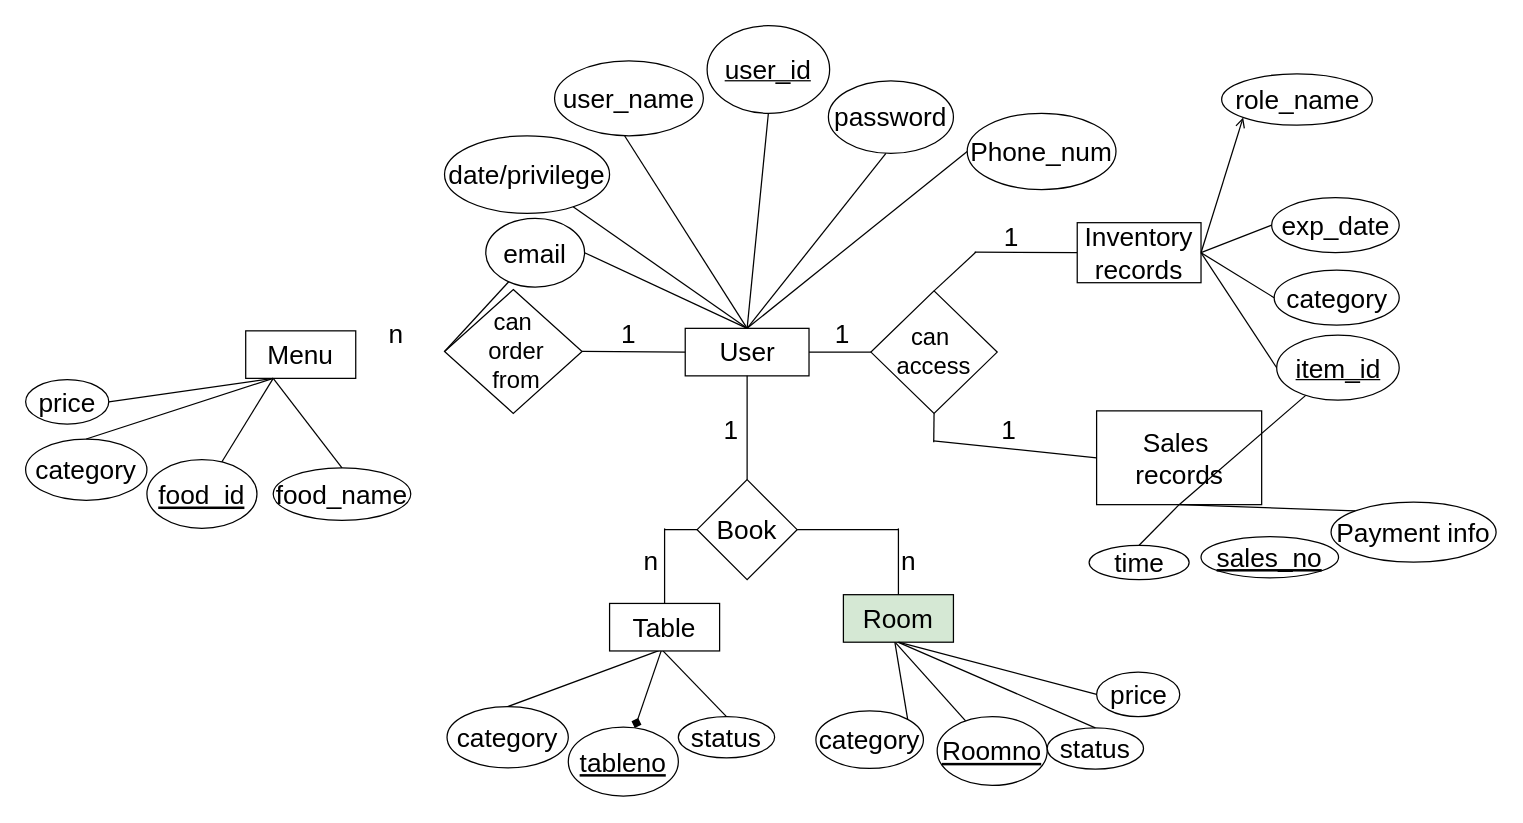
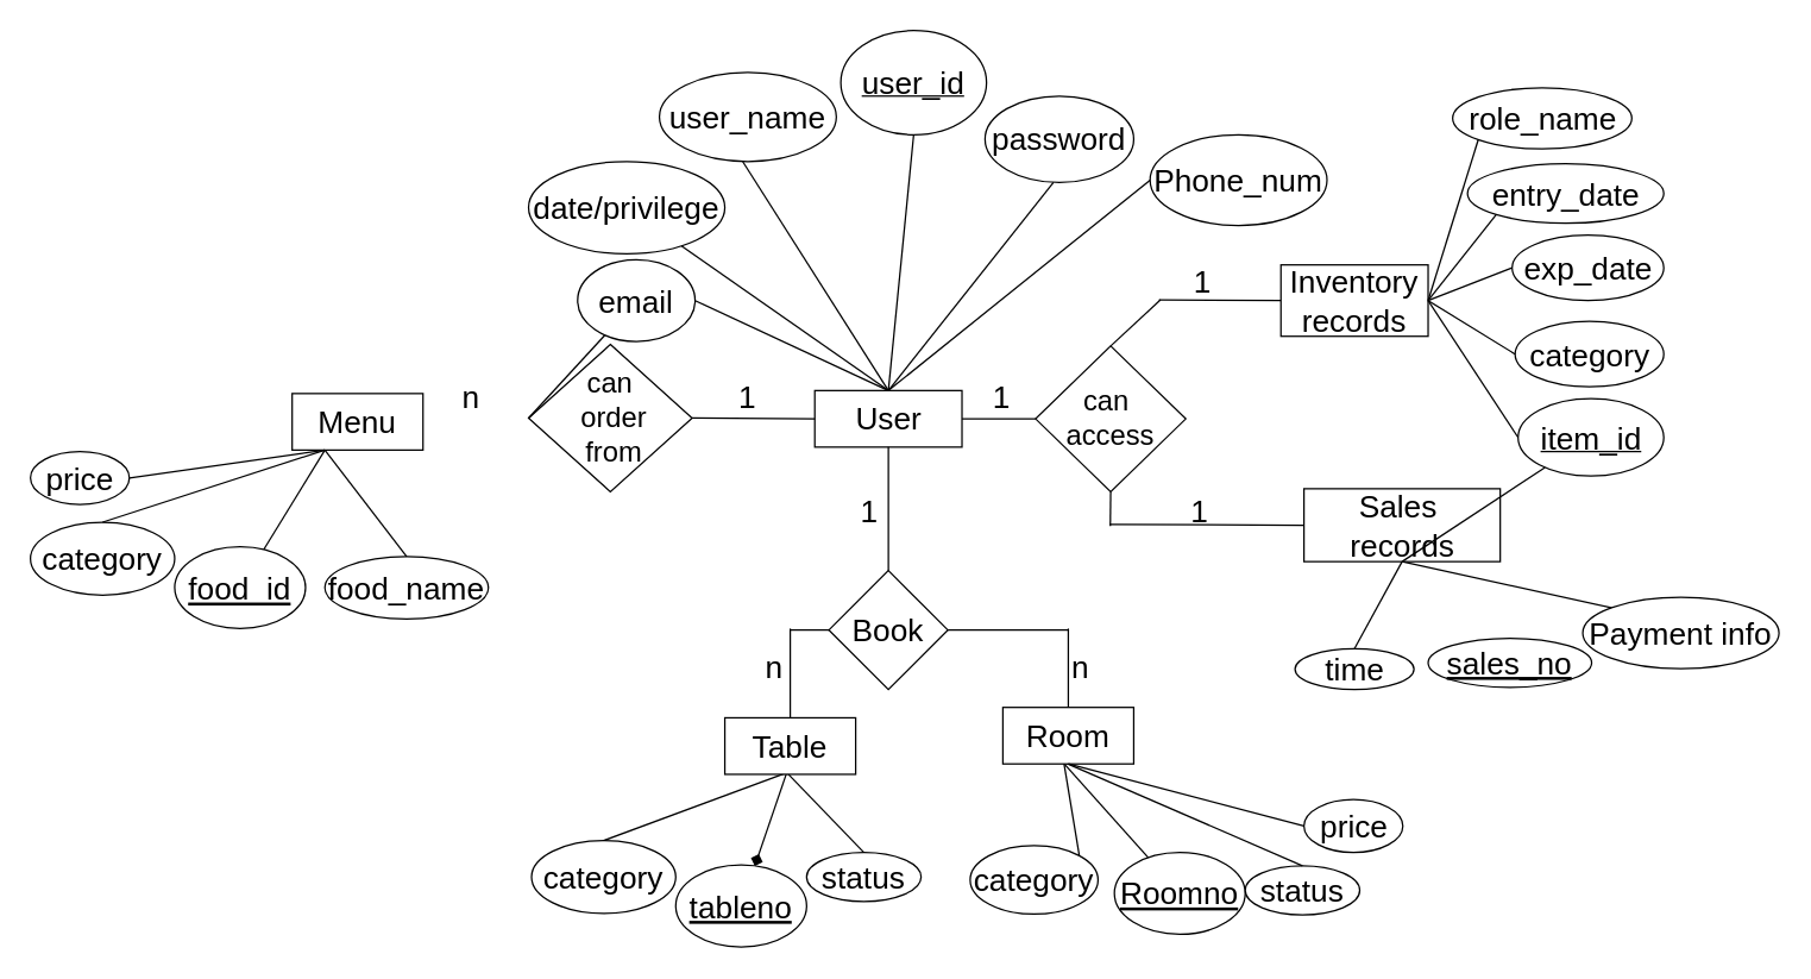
- <mxCell id="58" value="" style="endArrow=open;html=1;rounded=0;exitX=1;exitY=0.5;exitDx=0;exitDy=0;entryX=0;entryY=1;entryDx=0;entryDy=0;" parent="1" source="44" target="57" edge="1"><mxGeometry width="50" height="50" relative="1" as="geometry"><mxPoint x="940" y="174" as="sourcePoint" /><mxPoint x="1019" y="88" as="targetPoint" /></mxGeometry></mxCell>
+ <mxCell id="58" value="" style="endArrow=none;html=1;rounded=0;exitX=1;exitY=0.5;exitDx=0;exitDy=0;entryX=0;entryY=1;entryDx=0;entryDy=0;" parent="1" source="44" target="57" edge="1"><mxGeometry width="50" height="50" relative="1" as="geometry"><mxPoint x="940" y="174" as="sourcePoint" /><mxPoint x="1019" y="88" as="targetPoint" /></mxGeometry></mxCell>
+ <mxCell id="49" value="&lt;font style=&quot;font-size: 21px;&quot;&gt;entry_date&lt;/font&gt;" style="ellipse;whiteSpace=wrap;html=1;" parent="1" vertex="1"><mxGeometry x="986.5" y="109.5" width="132" height="40" as="geometry" /></mxCell>
+ <mxCell id="55" value="" style="endArrow=none;html=1;rounded=0;exitX=1;exitY=0.5;exitDx=0;exitDy=0;entryX=0;entryY=1;entryDx=0;entryDy=0;" parent="1" source="44" target="49" edge="1"><mxGeometry width="50" height="50" relative="1" as="geometry"><mxPoint x="954" y="207" as="sourcePoint" /><mxPoint x="1102" y="47" as="targetPoint" /></mxGeometry></mxCell>
- <mxCell id="45" value="&lt;font style=&quot;font-size: 21px;&quot;&gt;Sales&amp;nbsp;&lt;/font&gt;&lt;div&gt;&lt;font style=&quot;font-size: 21px;&quot;&gt;records&lt;/font&gt;&lt;/div&gt;" style="rounded=0;whiteSpace=wrap;html=1;" parent="1" vertex="1"><mxGeometry x="876.5" y="328" width="132" height="75" as="geometry" /></mxCell>
+ <mxCell id="45" value="&lt;font style=&quot;font-size: 21px;&quot;&gt;Sales&amp;nbsp;&lt;/font&gt;&lt;div&gt;&lt;font style=&quot;font-size: 21px;&quot;&gt;records&lt;/font&gt;&lt;/div&gt;" style="rounded=0;whiteSpace=wrap;html=1;" parent="1" vertex="1"><mxGeometry x="876.5" y="328" width="132" height="49" as="geometry" /></mxCell>
- <mxCell id="34" value="&lt;font style=&quot;font-size: 21px;&quot;&gt;Room&lt;/font&gt;" style="rounded=0;whiteSpace=wrap;html=1;fillColor=#d5e8d4;" parent="1" vertex="1"><mxGeometry x="674" y="475" width="88" height="38" as="geometry" /></mxCell>
+ <mxCell id="34" value="&lt;font style=&quot;font-size: 21px;&quot;&gt;Room&lt;/font&gt;" style="rounded=0;whiteSpace=wrap;html=1;" parent="1" vertex="1"><mxGeometry x="674" y="475" width="88" height="38" as="geometry" /></mxCell>
